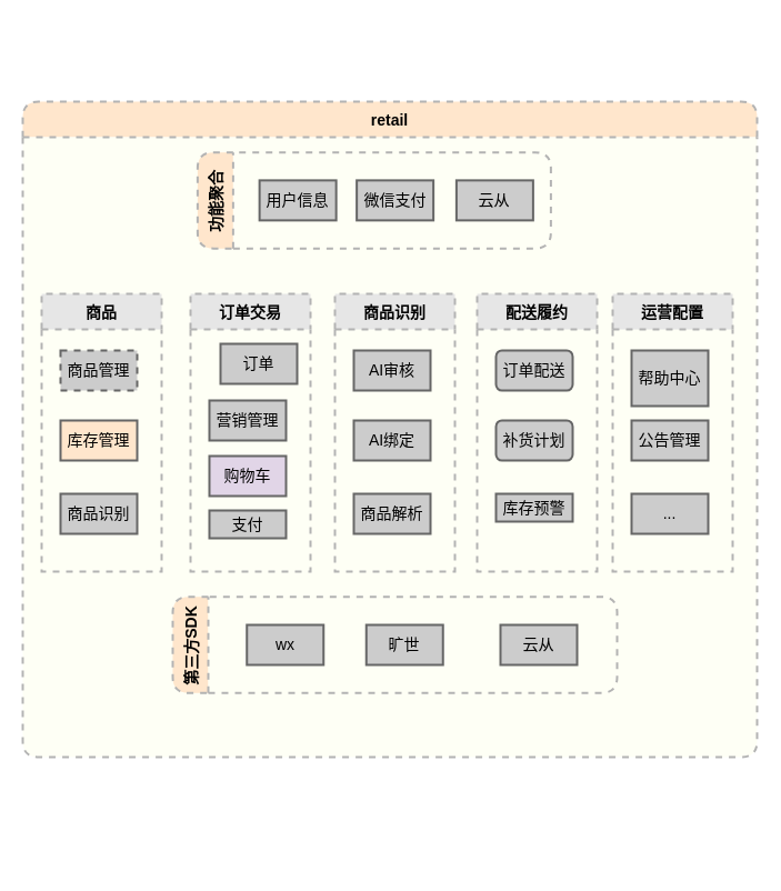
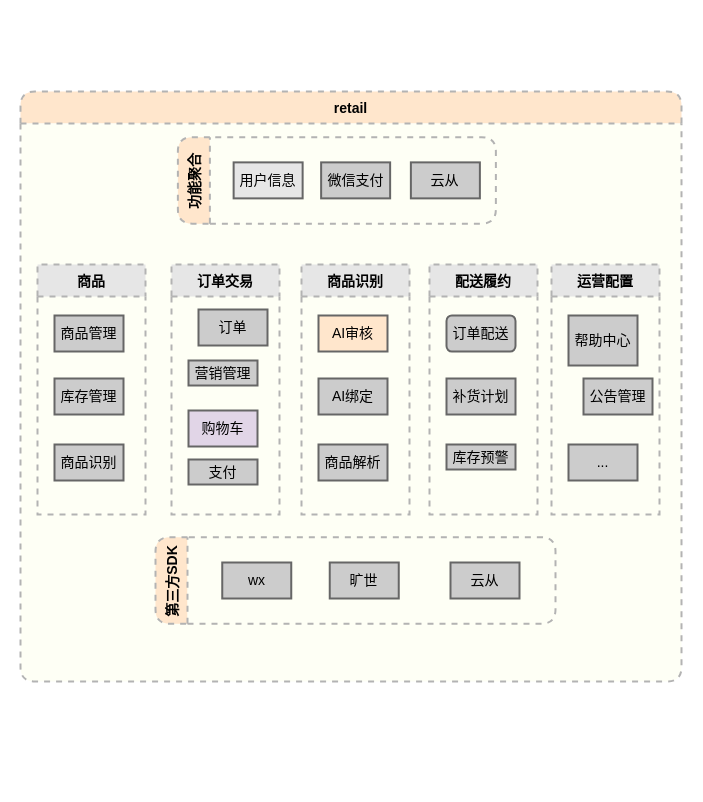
- <mxCell id="29" value="用户信息" style="rounded=0;whiteSpace=wrap;html=1;fontSize=14;strokeColor=#666666;strokeWidth=2;fillColor=#CCCCCC;" vertex="1" parent="28"><mxGeometry x="-60" y="141" width="69" height="36" as="geometry" /></mxCell>
+ <mxCell id="29" value="用户信息" style="rounded=0;whiteSpace=wrap;html=1;fontSize=14;strokeColor=#666666;strokeWidth=2;fillColor=#e6e6e6;" vertex="1" parent="28"><mxGeometry x="-60" y="141" width="69" height="36" as="geometry" /></mxCell>
- <mxCell id="4" value="商品管理" style="rounded=0;whiteSpace=wrap;html=1;fontSize=14;strokeColor=#666666;strokeWidth=2;fillColor=#CCCCCC;dashed=1;" vertex="1" parent="3"><mxGeometry x="17" y="51" width="69" height="36" as="geometry" /></mxCell>
+ <mxCell id="4" value="商品管理" style="rounded=0;whiteSpace=wrap;html=1;fontSize=14;strokeColor=#666666;strokeWidth=2;fillColor=#CCCCCC;" vertex="1" parent="3"><mxGeometry x="17" y="51" width="69" height="36" as="geometry" /></mxCell>
- <mxCell id="13" value="AI审核" style="rounded=0;whiteSpace=wrap;html=1;fontSize=14;strokeColor=#666666;strokeWidth=2;fillColor=#CCCCCC;" vertex="1" parent="12"><mxGeometry x="17" y="51" width="69" height="36" as="geometry" /></mxCell>
+ <mxCell id="13" value="AI审核" style="rounded=0;whiteSpace=wrap;html=1;fontSize=14;strokeColor=#666666;strokeWidth=2;fillColor=#ffe6cc;" vertex="1" parent="12"><mxGeometry x="17" y="51" width="69" height="36" as="geometry" /></mxCell>
- <mxCell id="9" value="营销管理" style="rounded=0;whiteSpace=wrap;html=1;fontSize=14;strokeColor=#666666;strokeWidth=2;fillColor=#CCCCCC;" vertex="1" parent="7"><mxGeometry x="17" y="96" width="69" height="36" as="geometry" /></mxCell>
+ <mxCell id="9" value="营销管理" style="rounded=0;whiteSpace=wrap;html=1;fontSize=14;strokeColor=#666666;strokeWidth=2;fillColor=#CCCCCC;" vertex="1" parent="7"><mxGeometry x="17" y="96" width="69" height="25" as="geometry" /></mxCell>
- <mxCell id="5" value="库存管理" style="rounded=0;whiteSpace=wrap;html=1;fontSize=14;strokeColor=#666666;strokeWidth=2;fillColor=#ffe6cc;" vertex="1" parent="3"><mxGeometry x="17" y="114" width="69" height="36" as="geometry" /></mxCell>
+ <mxCell id="5" value="库存管理" style="rounded=0;whiteSpace=wrap;html=1;fontSize=14;strokeColor=#666666;strokeWidth=2;fillColor=#CCCCCC;" vertex="1" parent="3"><mxGeometry x="17" y="114" width="69" height="36" as="geometry" /></mxCell>
- <mxCell id="22" value="补货计划" style="whiteSpace=wrap;html=1;fontSize=14;strokeColor=#666666;strokeWidth=2;fillColor=#CCCCCC;rounded=1;" vertex="1" parent="20"><mxGeometry x="17" y="114" width="69" height="36" as="geometry" /></mxCell>
+ <mxCell id="22" value="补货计划" style="rounded=0;whiteSpace=wrap;html=1;fontSize=14;strokeColor=#666666;strokeWidth=2;fillColor=#CCCCCC;" vertex="1" parent="20"><mxGeometry x="17" y="114" width="69" height="36" as="geometry" /></mxCell>
- <mxCell id="26" value="公告管理" style="rounded=0;whiteSpace=wrap;html=1;fontSize=14;strokeColor=#666666;strokeWidth=2;fillColor=#CCCCCC;" vertex="1" parent="24"><mxGeometry x="17" y="114" width="69" height="36" as="geometry" /></mxCell>
+ <mxCell id="26" value="公告管理" style="rounded=0;whiteSpace=wrap;html=1;fontSize=14;strokeColor=#666666;strokeWidth=2;fillColor=#CCCCCC;" vertex="1" parent="24"><mxGeometry x="32" y="114" width="69" height="36" as="geometry" /></mxCell>
